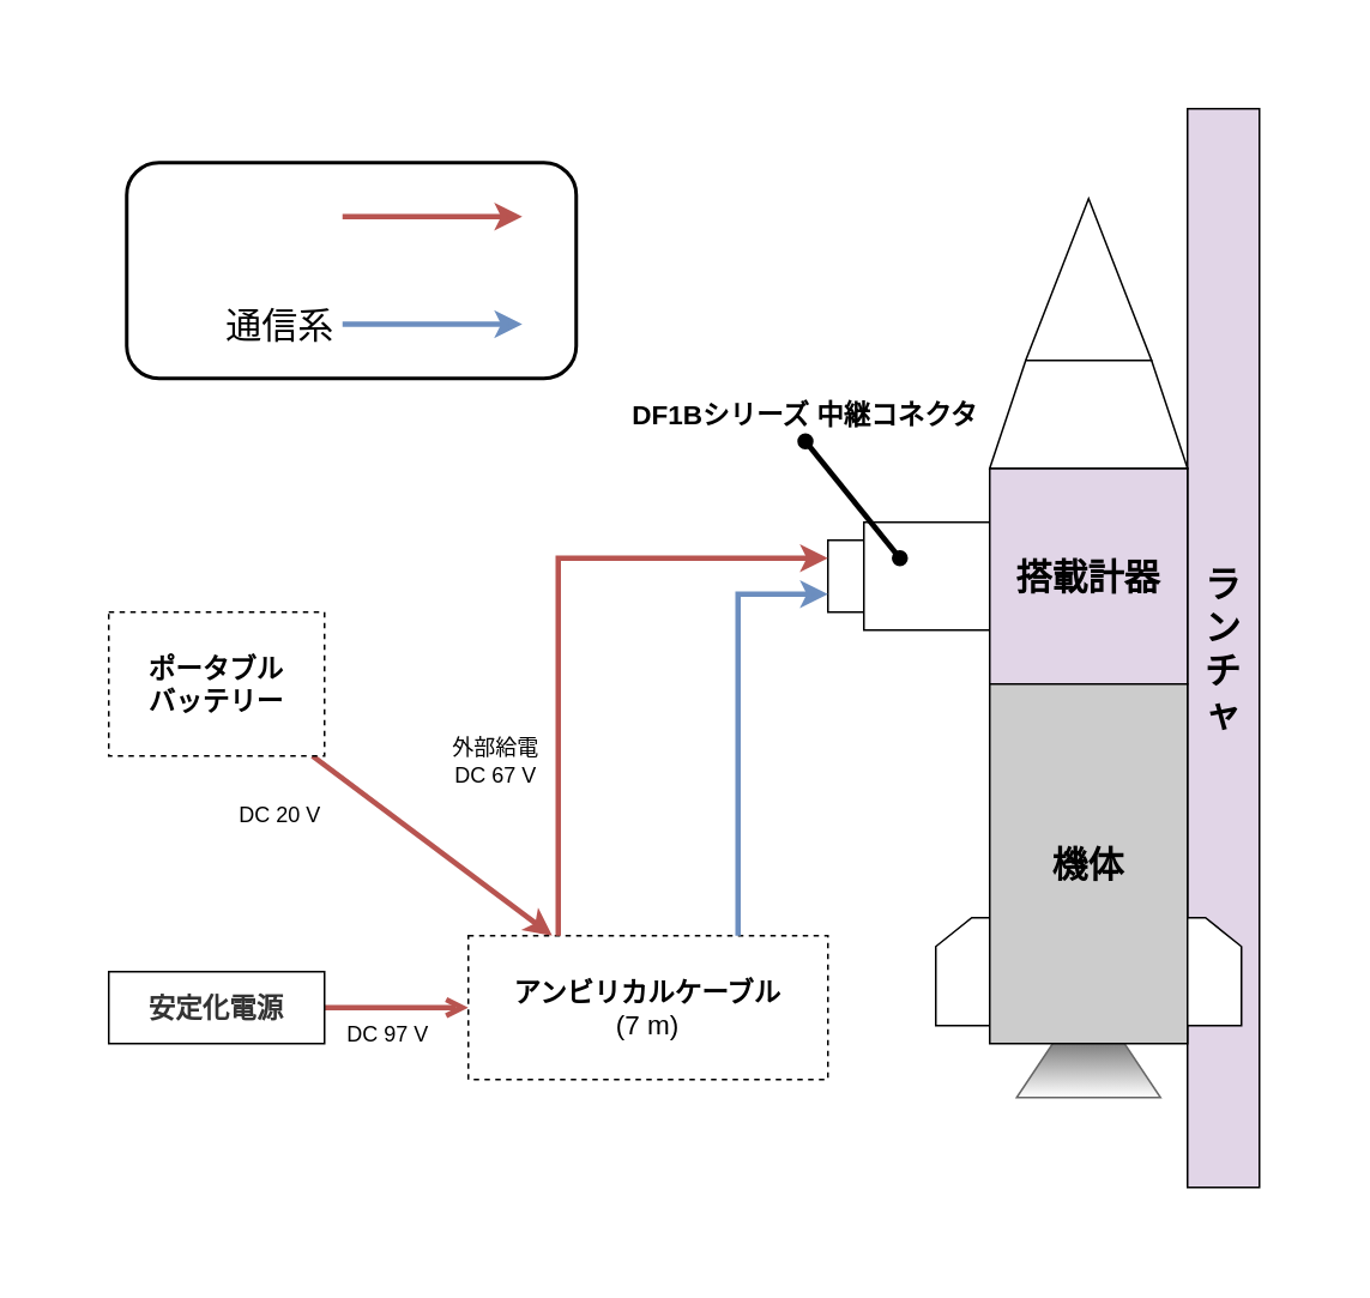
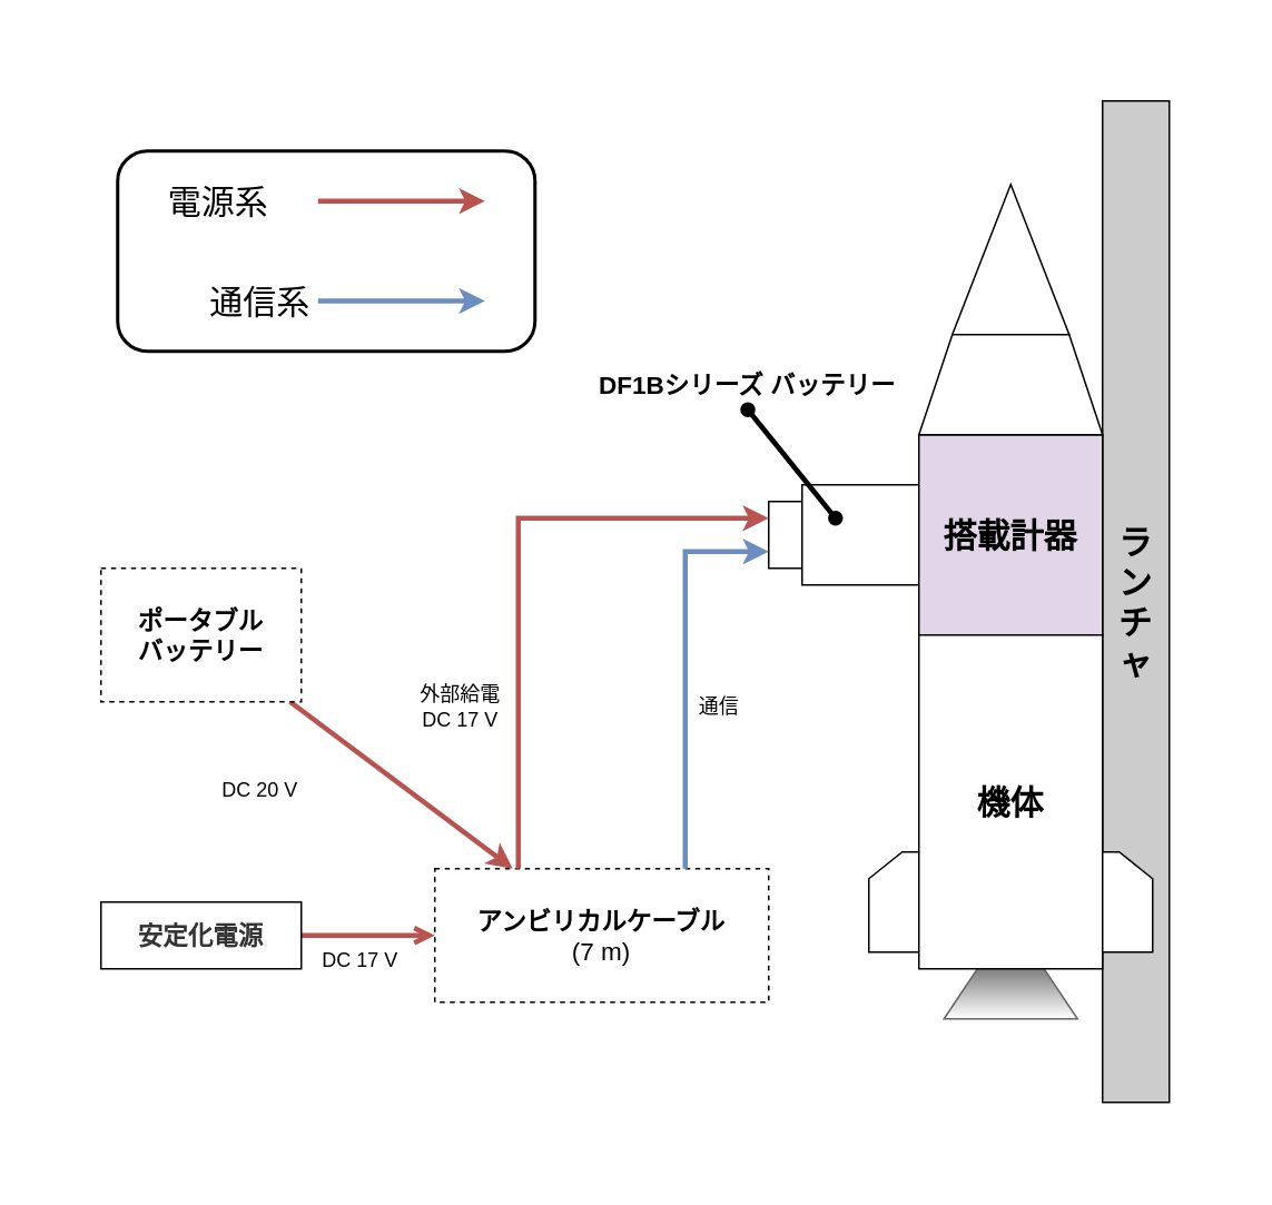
+ <mxCell id="27" value="&lt;font style=&quot;font-size: 20px;&quot;&gt;電源系&lt;/font&gt;" style="text;html=1;align=center;verticalAlign=middle;resizable=1;points=[];autosize=1;strokeColor=none;fillColor=none;movable=1;rotatable=1;deletable=1;editable=1;locked=0;connectable=1;" vertex="1" parent="25"><mxGeometry x="20" y="10" width="80" height="40" as="geometry" /></mxCell>
- <mxCell id="23" value="&lt;font style=&quot;font-size: 15px;&quot;&gt;&lt;b&gt;DF1Bシリーズ 中継コネクタ&lt;/b&gt;&lt;/font&gt;" style="text;html=1;align=center;verticalAlign=middle;whiteSpace=wrap;rounded=0;" vertex="1" parent="1"><mxGeometry x="345" y="215" width="205" height="30" as="geometry" /></mxCell>
+ <mxCell id="23" value="&lt;font style=&quot;font-size: 15px;&quot;&gt;&lt;b&gt;DF1Bシリーズ バッテリー&lt;/b&gt;&lt;/font&gt;" style="text;html=1;align=center;verticalAlign=middle;whiteSpace=wrap;rounded=0;" vertex="1" parent="1"><mxGeometry x="345" y="215" width="205" height="30" as="geometry" /></mxCell>
- <mxCell id="3" value="&lt;font style=&quot;font-size: 20px;&quot;&gt;&lt;b&gt;ランチャ&lt;/b&gt;&lt;/font&gt;" style="rounded=0;whiteSpace=wrap;html=1;fillColor=#e1d5e7;" vertex="1" parent="1"><mxGeometry x="660" y="60" width="40" height="600" as="geometry" /></mxCell>
+ <mxCell id="3" value="&lt;font style=&quot;font-size: 20px;&quot;&gt;&lt;b&gt;ランチャ&lt;/b&gt;&lt;/font&gt;" style="rounded=0;whiteSpace=wrap;html=1;fillColor=#CCCCCC;" vertex="1" parent="1"><mxGeometry x="660" y="60" width="40" height="600" as="geometry" /></mxCell>
- <mxCell id="20" value="外部給電&lt;div&gt;DC 67 V&lt;/div&gt;" style="text;html=1;align=center;verticalAlign=middle;resizable=0;points=[];autosize=1;strokeColor=none;fillColor=none;" vertex="1" parent="1"><mxGeometry x="240" y="403" width="70" height="40" as="geometry" /></mxCell>
+ <mxCell id="20" value="外部給電&lt;div&gt;DC 17 V&lt;/div&gt;" style="text;html=1;align=center;verticalAlign=middle;resizable=0;points=[];autosize=1;strokeColor=none;fillColor=none;" vertex="1" parent="1"><mxGeometry x="240" y="403" width="70" height="40" as="geometry" /></mxCell>
+ <mxCell id="19" value="通信" style="text;html=1;align=center;verticalAlign=middle;resizable=0;points=[];autosize=1;strokeColor=none;fillColor=none;" vertex="1" parent="1"><mxGeometry x="405" y="408" width="50" height="30" as="geometry" /></mxCell>
- <mxCell id="21" value="DC 20 V" style="text;html=1;align=center;verticalAlign=middle;resizable=0;points=[];autosize=1;strokeColor=none;fillColor=none;" vertex="1" parent="1"><mxGeometry x="120" y="438" width="70" height="30" as="geometry" /></mxCell>
+ <mxCell id="21" value="DC 20 V" style="text;html=1;align=center;verticalAlign=middle;resizable=0;points=[];autosize=1;strokeColor=none;fillColor=none;" vertex="1" parent="1"><mxGeometry x="120" y="458" width="70" height="30" as="geometry" /></mxCell>
- <mxCell id="15" value="&lt;font style=&quot;font-size: 20px;&quot;&gt;&lt;b style=&quot;&quot;&gt;機体&lt;/b&gt;&lt;/font&gt;" style="rounded=0;whiteSpace=wrap;html=1;fillColor=#cccccc;" vertex="1" parent="1"><mxGeometry x="550" y="380" width="110" height="200" as="geometry" /></mxCell>
+ <mxCell id="15" value="&lt;font style=&quot;font-size: 20px;&quot;&gt;&lt;b style=&quot;&quot;&gt;機体&lt;/b&gt;&lt;/font&gt;" style="rounded=0;whiteSpace=wrap;html=1;fillColor=#FFFFFF;" vertex="1" parent="1"><mxGeometry x="550" y="380" width="110" height="200" as="geometry" /></mxCell>
- <mxCell id="22" value="DC 97 V" style="text;html=1;align=center;verticalAlign=middle;resizable=0;points=[];autosize=1;strokeColor=none;fillColor=none;" vertex="1" parent="1"><mxGeometry x="180" y="560" width="70" height="30" as="geometry" /></mxCell>
+ <mxCell id="22" value="DC 17 V" style="text;html=1;align=center;verticalAlign=middle;resizable=0;points=[];autosize=1;strokeColor=none;fillColor=none;" vertex="1" parent="1"><mxGeometry x="180" y="560" width="70" height="30" as="geometry" /></mxCell>
